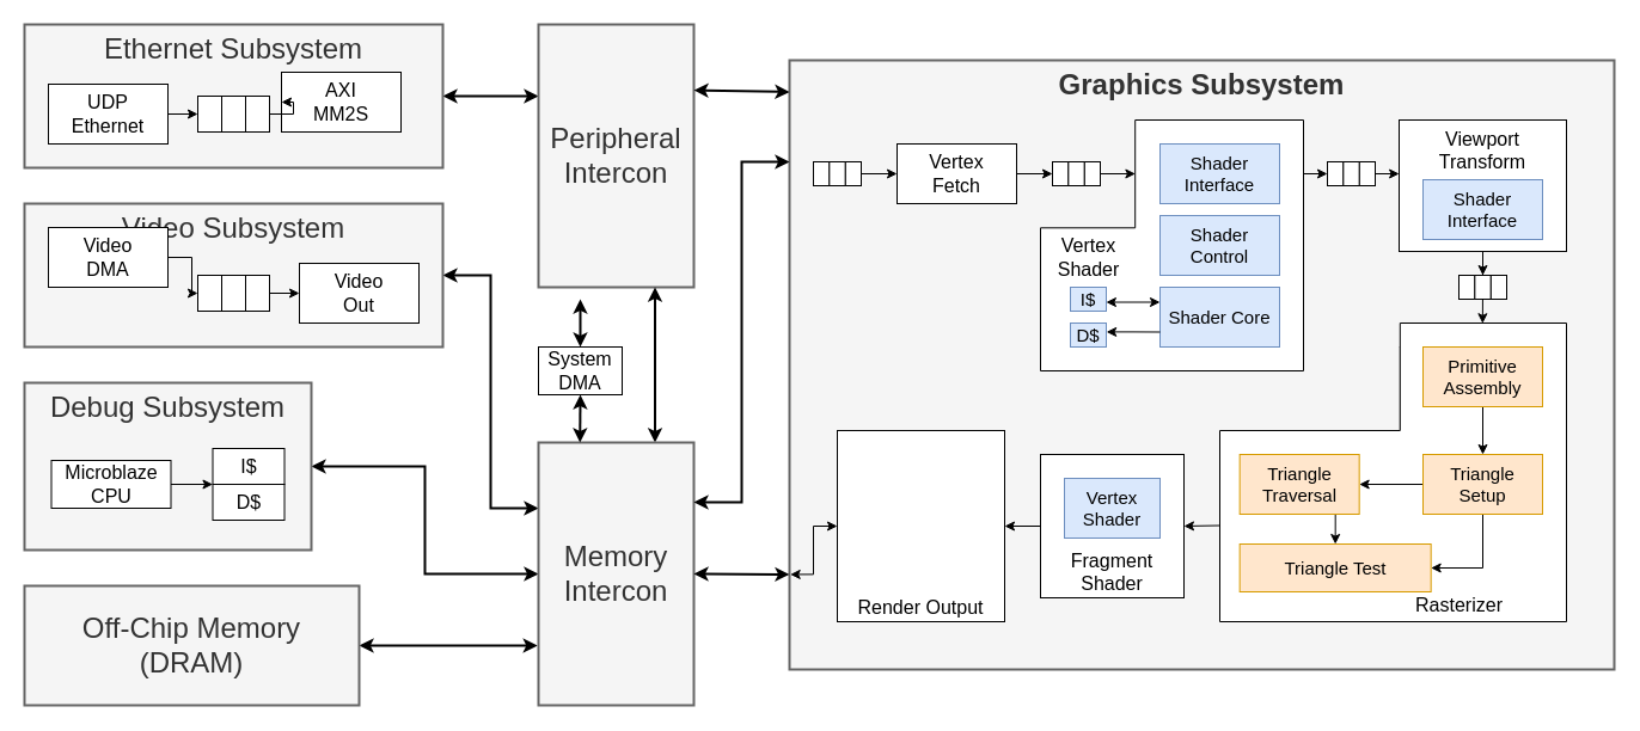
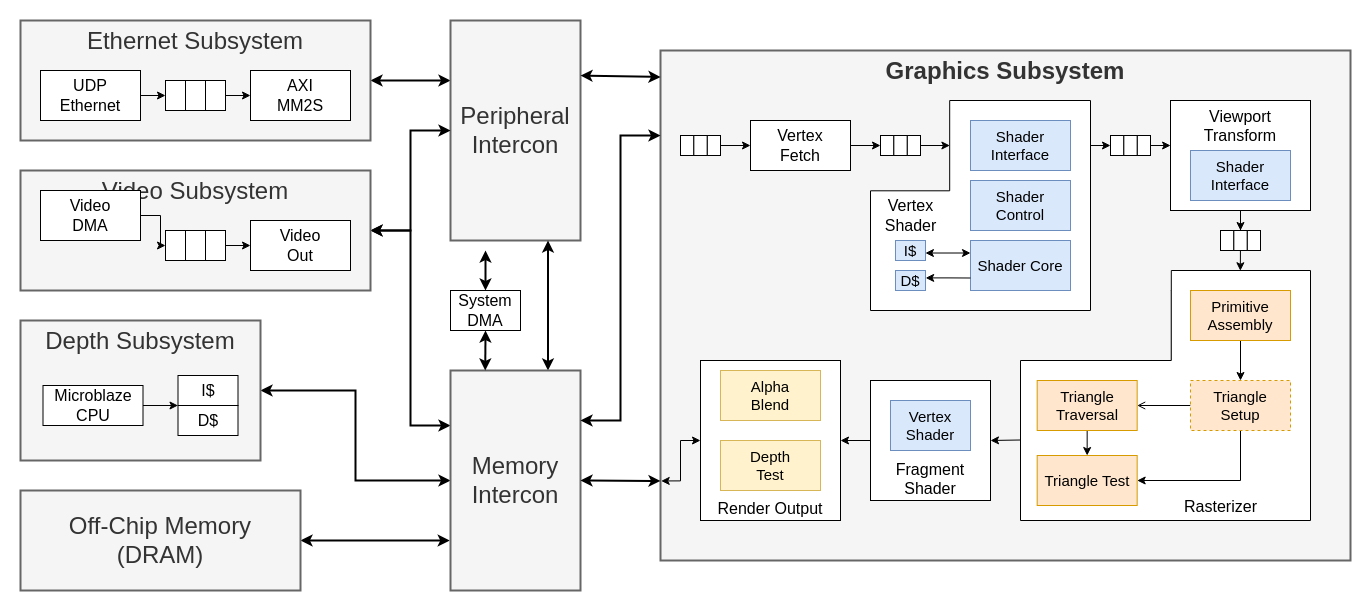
- <mxCell id="12" value="AXI&lt;div&gt;MM2S&lt;/div&gt;" style="rounded=0;whiteSpace=wrap;html=1;fontSize=16;" parent="1" vertex="1"><mxGeometry x="235" y="60" width="100" height="50" as="geometry" /></mxCell>
+ <mxCell id="12" value="AXI&lt;div&gt;MM2S&lt;/div&gt;" style="rounded=0;whiteSpace=wrap;html=1;fontSize=16;" parent="1" vertex="1"><mxGeometry x="250" y="70" width="100" height="50" as="geometry" /></mxCell>
+ <mxCell id="20" style="edgeStyle=orthogonalEdgeStyle;rounded=0;orthogonalLoop=1;jettySize=auto;html=1;entryX=0;entryY=0.5;entryDx=0;entryDy=0;strokeWidth=2;startArrow=classic;startFill=1;" parent="1" source="22" target="19" edge="1"><mxGeometry relative="1" as="geometry" /></mxCell>
- <mxCell id="30" value="&lt;font style=&quot;font-size: 24px;&quot;&gt;Debug Subsystem&lt;/font&gt;" style="rounded=0;whiteSpace=wrap;html=1;horizontal=1;verticalAlign=top;strokeWidth=2;fontSize=24;fontStyle=0;fillColor=#f5f5f5;fontColor=#333333;strokeColor=#666666;" parent="1" vertex="1"><mxGeometry x="20" y="320" width="240" height="140" as="geometry" /></mxCell>
+ <mxCell id="30" value="&lt;font style=&quot;font-size: 24px;&quot;&gt;Depth Subsystem&lt;/font&gt;" style="rounded=0;whiteSpace=wrap;html=1;horizontal=1;verticalAlign=top;strokeWidth=2;fontSize=24;fontStyle=0;fillColor=#f5f5f5;fontColor=#333333;strokeColor=#666666;" parent="1" vertex="1"><mxGeometry x="20" y="320" width="240" height="140" as="geometry" /></mxCell>
+ <mxCell id="80" value="Alpha&lt;div style=&quot;font-size: 15px;&quot;&gt;Blend&lt;/div&gt;" style="rounded=0;whiteSpace=wrap;html=1;fontSize=15;fillColor=#fff2cc;strokeColor=#d6b656;" vertex="1" parent="1"><mxGeometry x="720" y="370" width="100" height="50" as="geometry" /></mxCell>
- <mxCell id="60" style="edgeStyle=orthogonalEdgeStyle;rounded=0;orthogonalLoop=1;jettySize=auto;html=1;entryX=1;entryY=0.5;entryDx=0;entryDy=0;exitX=0;exitY=0.5;exitDx=0;exitDy=0;" edge="1" parent="1" source="62" target="65"><mxGeometry relative="1" as="geometry" /></mxCell>
+ <mxCell id="60" style="edgeStyle=orthogonalEdgeStyle;rounded=0;orthogonalLoop=1;jettySize=auto;html=1;entryX=1;entryY=0.5;entryDx=0;entryDy=0;exitX=0;exitY=0.5;exitDx=0;exitDy=0;endArrow=open;" edge="1" parent="1" source="62" target="65"><mxGeometry relative="1" as="geometry" /></mxCell>
- <mxCell id="62" value="Triangle&lt;div&gt;Setup&lt;/div&gt;" style="rounded=0;whiteSpace=wrap;html=1;fontSize=15;fillColor=#ffe6cc;strokeColor=#d79b00;" vertex="1" parent="1"><mxGeometry x="1190" y="380" width="100" height="50" as="geometry" /></mxCell>
+ <mxCell id="62" value="Triangle&lt;div&gt;Setup&lt;/div&gt;" style="rounded=0;whiteSpace=wrap;html=1;fontSize=15;fillColor=#ffe6cc;strokeColor=#d79b00;dashed=1;" vertex="1" parent="1"><mxGeometry x="1190" y="380" width="100" height="50" as="geometry" /></mxCell>
+ <mxCell id="81" value="Depth&lt;div style=&quot;font-size: 15px;&quot;&gt;Test&lt;/div&gt;" style="rounded=0;whiteSpace=wrap;html=1;fontSize=15;fillColor=#fff2cc;strokeColor=#d6b656;" vertex="1" parent="1"><mxGeometry x="720" y="440" width="100" height="50" as="geometry" /></mxCell>
- <mxCell id="63" value="Triangle Test" style="rounded=0;whiteSpace=wrap;html=1;fontSize=15;fillColor=#ffe6cc;strokeColor=#d79b00;" vertex="1" parent="1"><mxGeometry x="1036.67" y="455" width="160" height="40" as="geometry" /></mxCell>
+ <mxCell id="63" value="Triangle Test" style="rounded=0;whiteSpace=wrap;html=1;fontSize=15;fillColor=#ffe6cc;strokeColor=#d79b00;" vertex="1" parent="1"><mxGeometry x="1036.67" y="455" width="100" height="50" as="geometry" /></mxCell>
